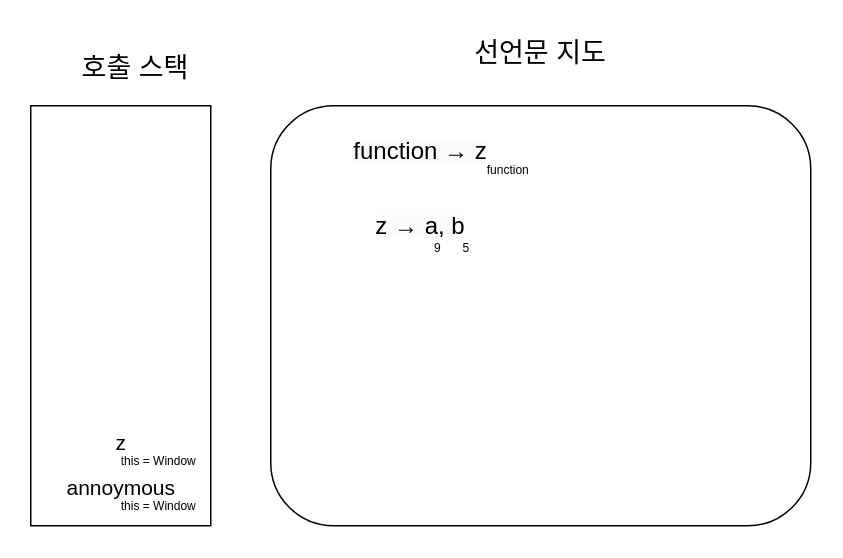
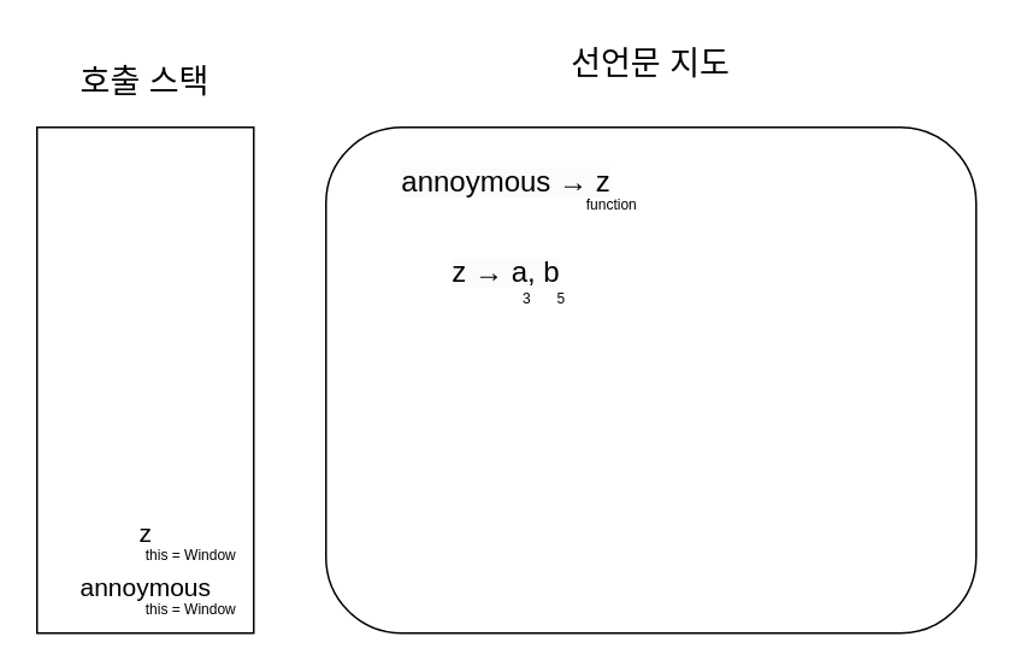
- <mxCell id="5" value="&lt;font style=&quot;font-size: 18px;&quot;&gt;호출 스택&lt;/font&gt;" style="text;html=1;strokeColor=none;fillColor=none;align=center;verticalAlign=middle;whiteSpace=wrap;rounded=0;fontSize=14;" vertex="1" parent="1"><mxGeometry x="45" y="30" width="90" height="30" as="geometry" /></mxCell>
+ <mxCell id="5" value="&lt;font style=&quot;font-size: 18px;&quot;&gt;호출 스택&lt;/font&gt;" style="text;html=1;strokeColor=none;fillColor=none;align=center;verticalAlign=middle;whiteSpace=wrap;rounded=0;fontSize=14;" vertex="1" parent="1"><mxGeometry x="35" y="30" width="90" height="30" as="geometry" /></mxCell>
- <mxCell id="6" value="&lt;span style=&quot;color: rgb(0, 0, 0); font-family: Helvetica; font-style: normal; font-variant-ligatures: normal; font-variant-caps: normal; font-weight: 400; letter-spacing: normal; orphans: 2; text-align: center; text-indent: 0px; text-transform: none; widows: 2; word-spacing: 0px; -webkit-text-stroke-width: 0px; background-color: rgb(251, 251, 251); text-decoration-thickness: initial; text-decoration-style: initial; text-decoration-color: initial; float: none; display: inline !important;&quot;&gt;&lt;font style=&quot;font-size: 16px;&quot;&gt;function → z&lt;/font&gt;&lt;/span&gt;" style="text;html=1;strokeColor=none;fillColor=none;align=center;verticalAlign=middle;whiteSpace=wrap;rounded=0;fontSize=14;" vertex="1" parent="1"><mxGeometry x="200" y="90" width="160" height="20" as="geometry" /></mxCell>
+ <mxCell id="6" value="&lt;span style=&quot;color: rgb(0, 0, 0); font-family: Helvetica; font-style: normal; font-variant-ligatures: normal; font-variant-caps: normal; font-weight: 400; letter-spacing: normal; orphans: 2; text-align: center; text-indent: 0px; text-transform: none; widows: 2; word-spacing: 0px; -webkit-text-stroke-width: 0px; background-color: rgb(251, 251, 251); text-decoration-thickness: initial; text-decoration-style: initial; text-decoration-color: initial; float: none; display: inline !important;&quot;&gt;&lt;font style=&quot;font-size: 16px;&quot;&gt;annoymous → z&lt;/font&gt;&lt;/span&gt;" style="text;html=1;strokeColor=none;fillColor=none;align=center;verticalAlign=middle;whiteSpace=wrap;rounded=0;fontSize=14;" vertex="1" parent="1"><mxGeometry x="200" y="90" width="160" height="20" as="geometry" /></mxCell>
- <mxCell id="15" value="&lt;font style=&quot;font-size: 8px;&quot;&gt;9&lt;/font&gt;" style="text;html=1;align=center;verticalAlign=middle;resizable=0;points=[];autosize=1;strokeColor=none;fillColor=none;fontSize=14;" vertex="1" parent="1"><mxGeometry x="276" y="148" width="30" height="30" as="geometry" /></mxCell>
+ <mxCell id="15" value="&lt;font style=&quot;font-size: 8px;&quot;&gt;3&lt;/font&gt;" style="text;html=1;align=center;verticalAlign=middle;resizable=0;points=[];autosize=1;strokeColor=none;fillColor=none;fontSize=14;" vertex="1" parent="1"><mxGeometry x="276" y="148" width="30" height="30" as="geometry" /></mxCell>
